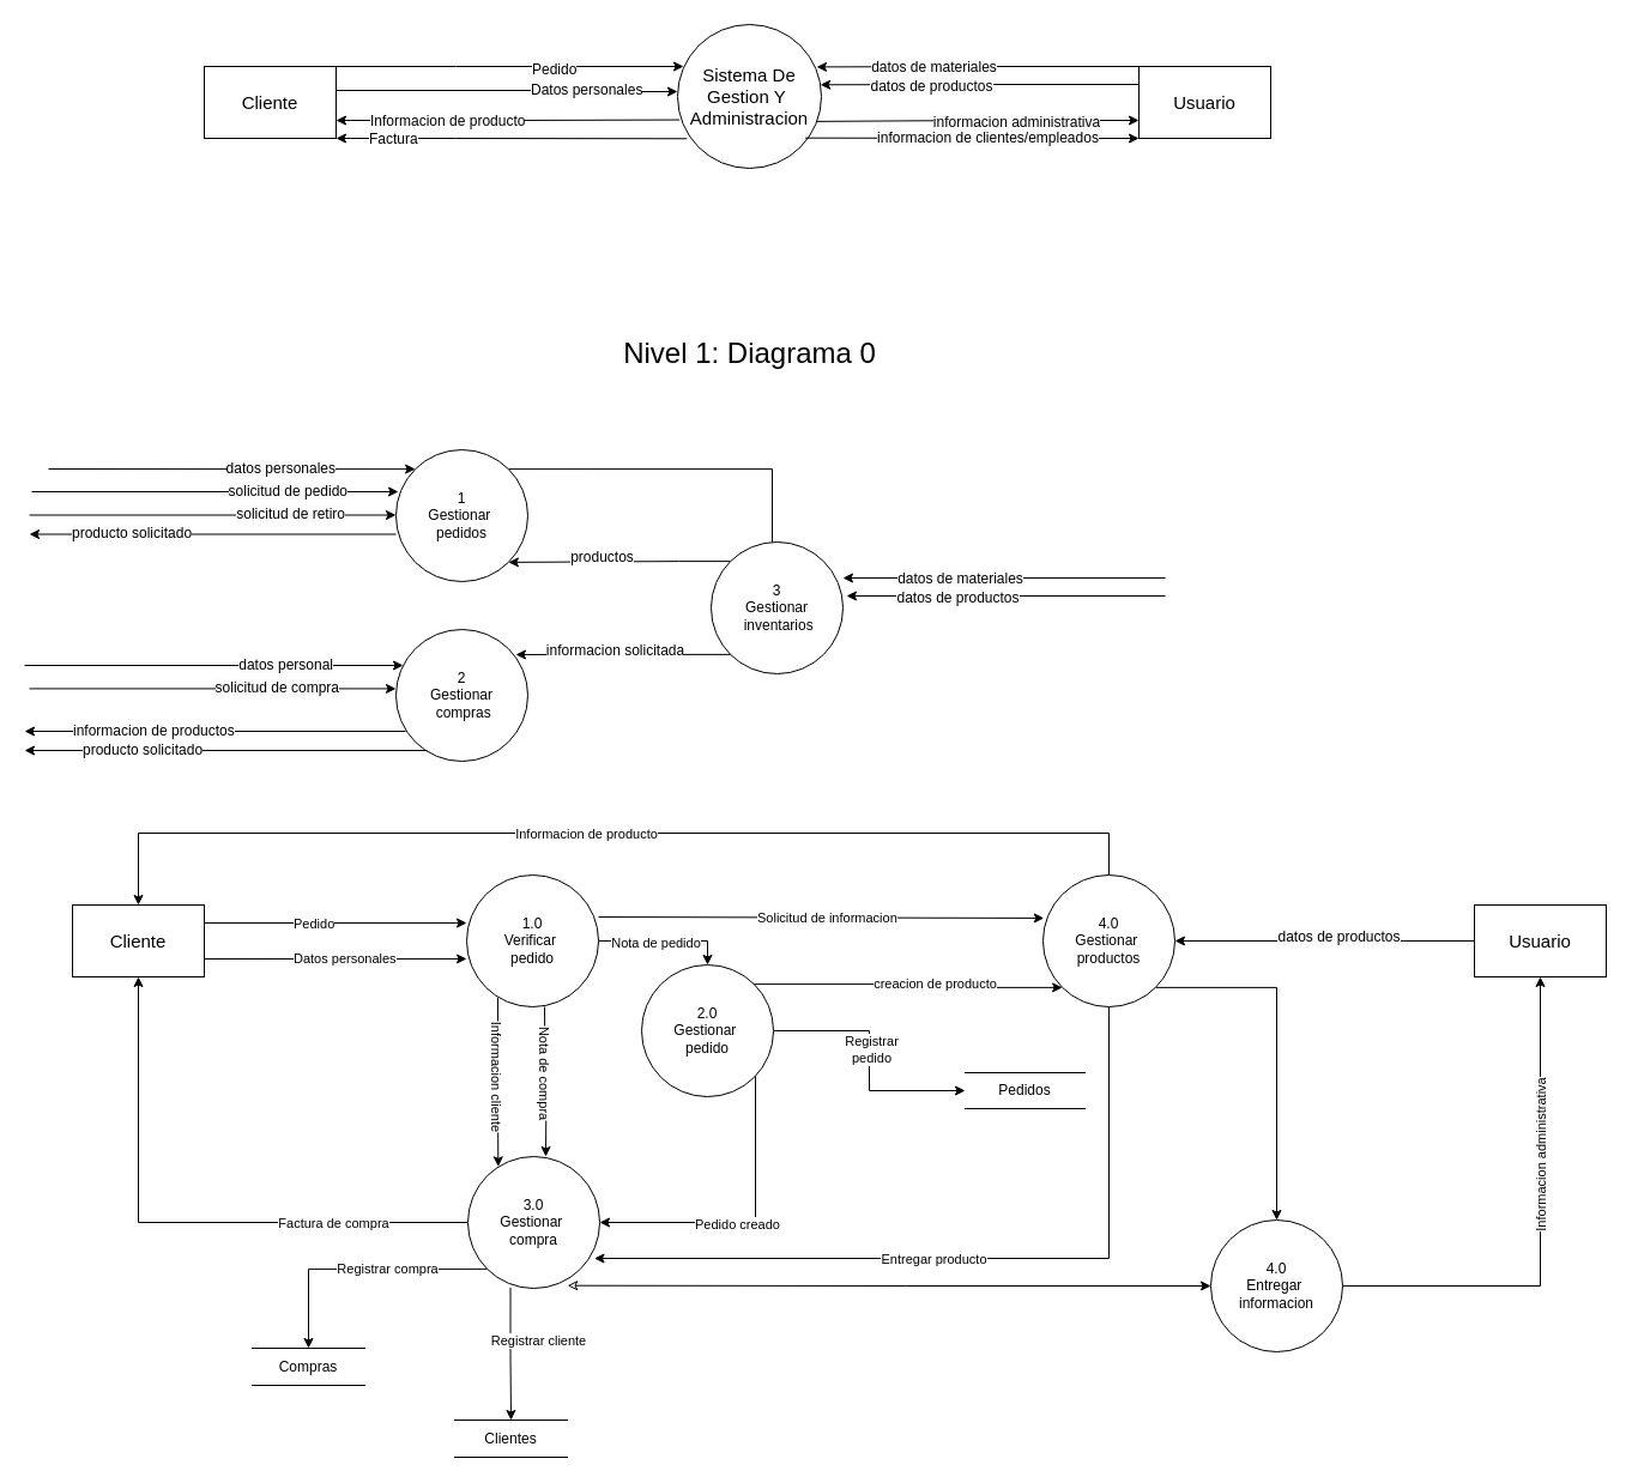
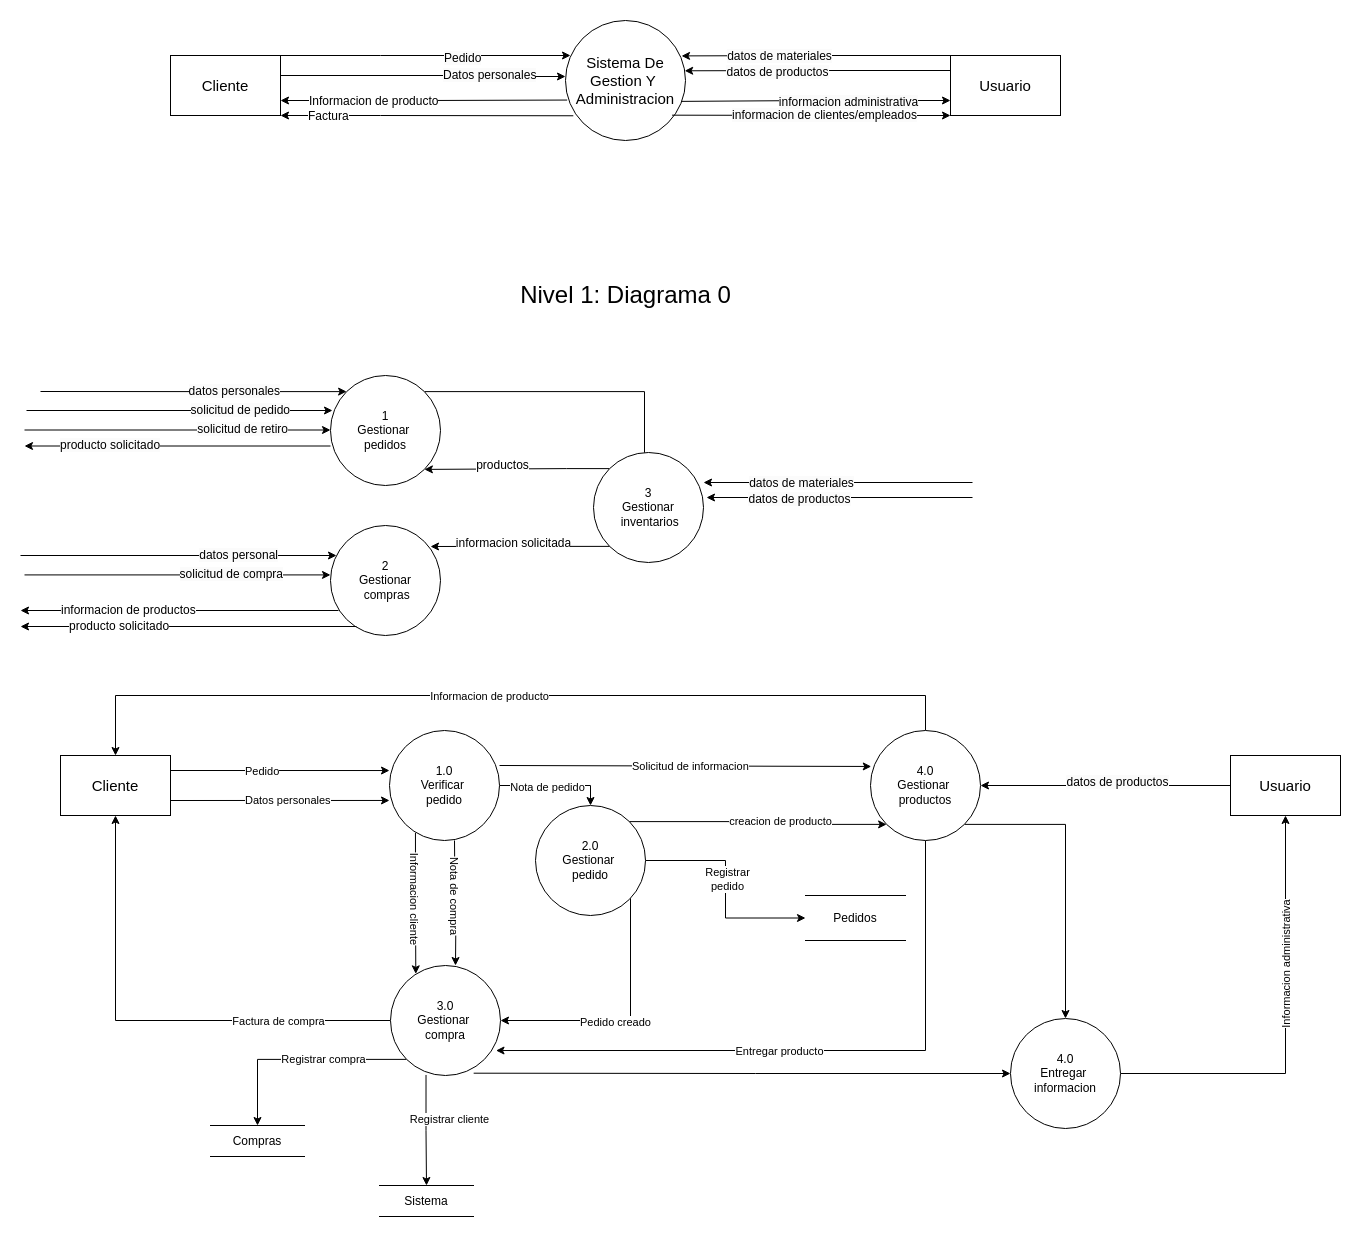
- <mxCell id="84" value="Pedidos" style="html=1;dashed=0;whiteSpace=wrap;shape=partialRectangle;right=0;left=0;" vertex="1" parent="1"><mxGeometry x="805" y="895" width="100" height="30" as="geometry" /></mxCell>
+ <mxCell id="84" value="Pedidos" style="html=1;dashed=0;whiteSpace=wrap;shape=partialRectangle;right=0;left=0;" vertex="1" parent="1"><mxGeometry x="805" y="895" width="100" height="45" as="geometry" /></mxCell>
- <mxCell id="93" style="edgeStyle=orthogonalEdgeStyle;rounded=0;orthogonalLoop=1;jettySize=auto;html=1;entryX=0.756;entryY=0.979;entryDx=0;entryDy=0;entryPerimeter=0;startArrow=classic;startFill=1;endArrow=classic;endFill=0;" edge="1" parent="1" source="92" target="62"><mxGeometry relative="1" as="geometry" /></mxCell>
+ <mxCell id="93" style="edgeStyle=orthogonalEdgeStyle;rounded=0;orthogonalLoop=1;jettySize=auto;html=1;entryX=0.756;entryY=0.979;entryDx=0;entryDy=0;entryPerimeter=0;startArrow=classic;startFill=1;endArrow=none;endFill=0;" edge="1" parent="1" source="92" target="62"><mxGeometry relative="1" as="geometry" /></mxCell>
- <mxCell id="88" value="Clientes" style="html=1;dashed=0;whiteSpace=wrap;shape=partialRectangle;right=0;left=0;" vertex="1" parent="1"><mxGeometry x="379" y="1185" width="94" height="31" as="geometry" /></mxCell>
+ <mxCell id="88" value="Sistema" style="html=1;dashed=0;whiteSpace=wrap;shape=partialRectangle;right=0;left=0;" vertex="1" parent="1"><mxGeometry x="379" y="1185" width="94" height="31" as="geometry" /></mxCell>
